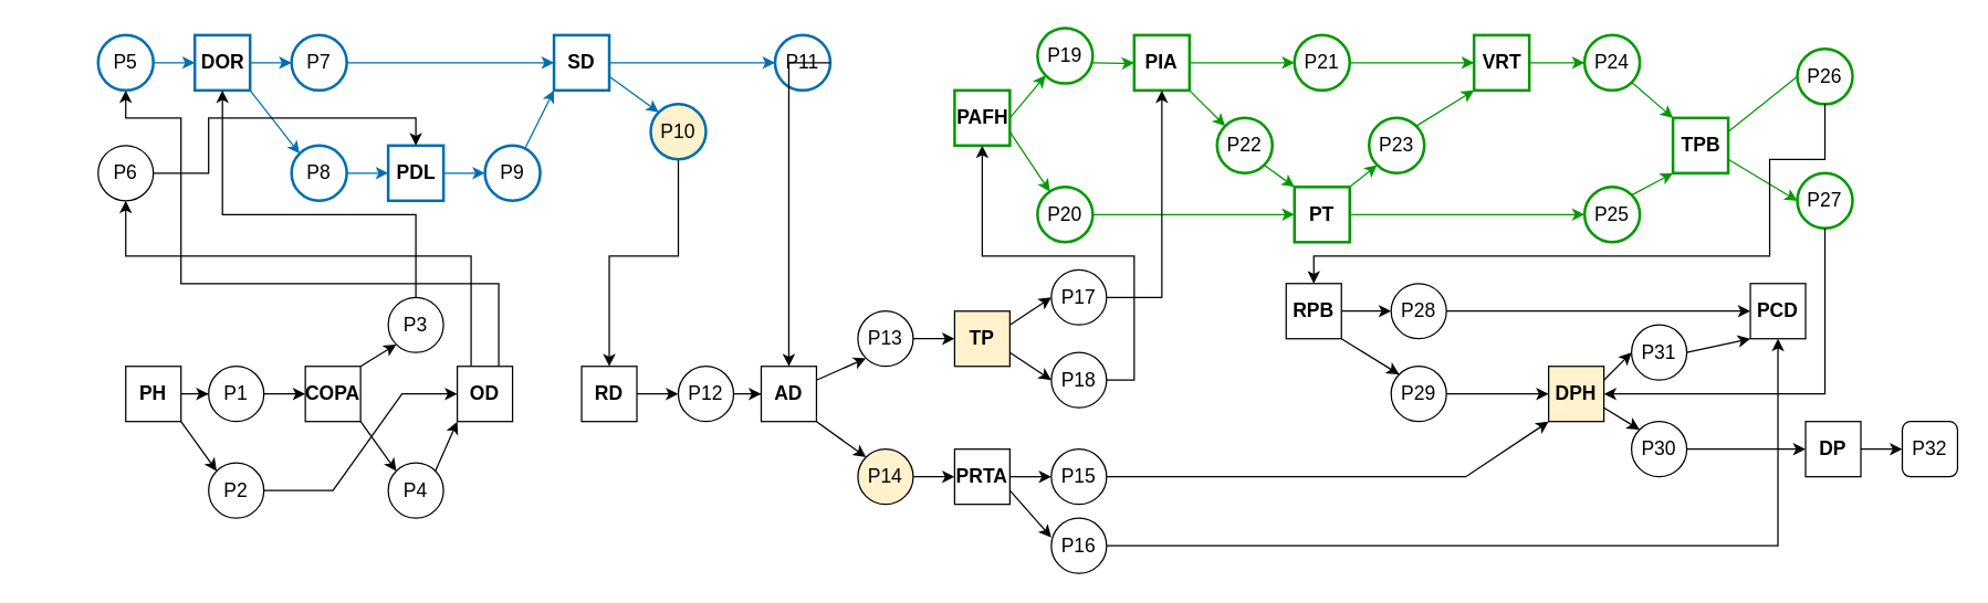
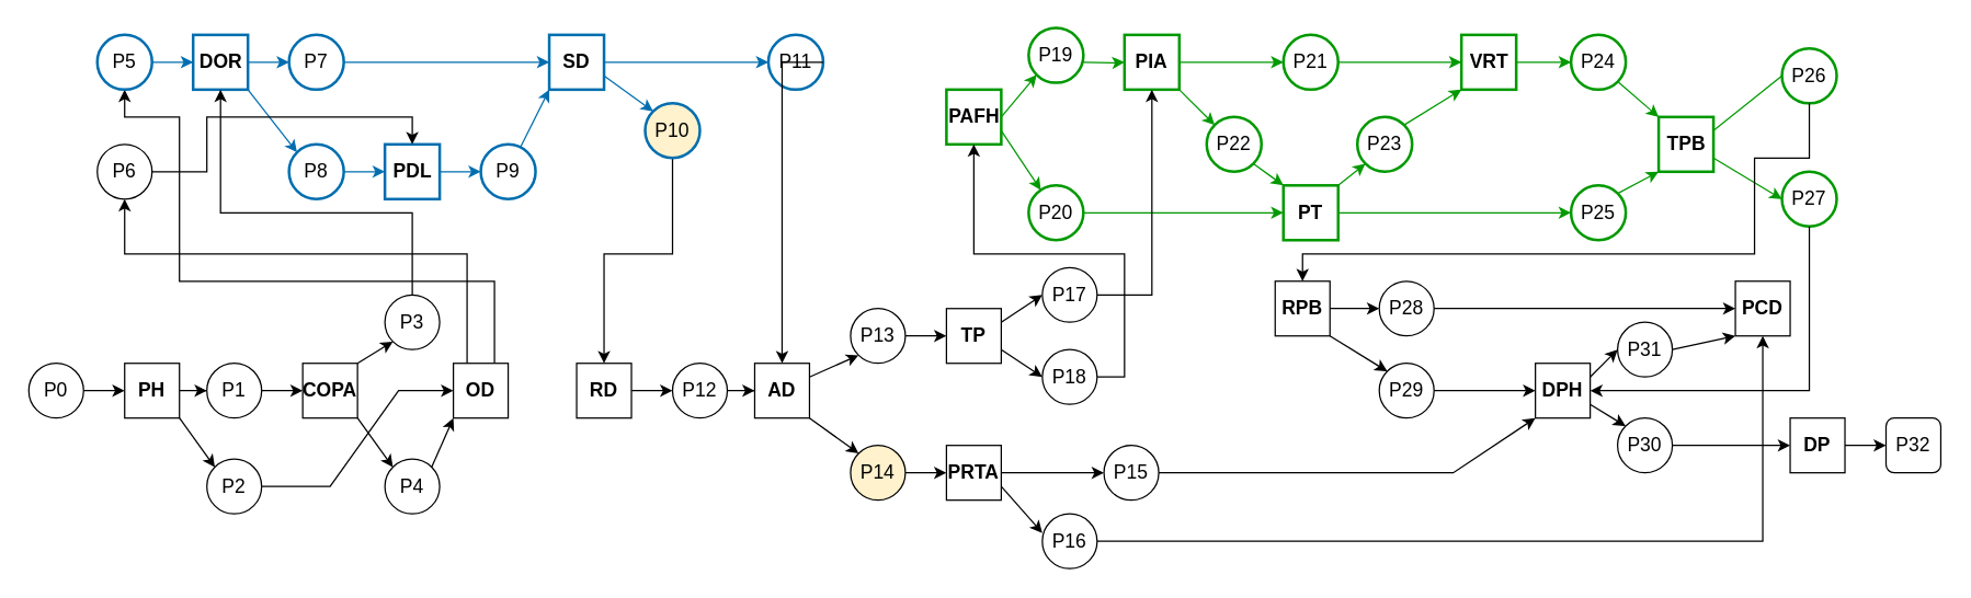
- <mxCell id="34" value="&lt;b style=&quot;font-size: 14px;&quot;&gt;TP&lt;/b&gt;" style="whiteSpace=wrap;html=1;aspect=fixed;labelPosition=center;verticalLabelPosition=middle;align=center;verticalAlign=middle;fontColor=#000000;fontSize=14;strokeWidth=1;fillColor=#fff2cc;" parent="1" vertex="1"><mxGeometry x="690" y="225" width="40" height="40" as="geometry" /></mxCell>
+ <mxCell id="34" value="&lt;b style=&quot;font-size: 14px;&quot;&gt;TP&lt;/b&gt;" style="whiteSpace=wrap;html=1;aspect=fixed;labelPosition=center;verticalLabelPosition=middle;align=center;verticalAlign=middle;fontColor=#000000;fontSize=14;strokeWidth=1;" parent="1" vertex="1"><mxGeometry x="690" y="225" width="40" height="40" as="geometry" /></mxCell>
+ <mxCell id="3" value="P0" style="ellipse;whiteSpace=wrap;html=1;aspect=fixed;labelPosition=center;verticalLabelPosition=middle;align=center;verticalAlign=middle;fontColor=#000000;fontSize=14;strokeWidth=1;" parent="1" vertex="1"><mxGeometry y="265" width="40" height="40" as="geometry" x="20" /></mxCell>
+ <mxCell id="2" value="" style="edgeStyle=orthogonalEdgeStyle;rounded=0;orthogonalLoop=1;jettySize=auto;html=1;labelPosition=center;verticalLabelPosition=middle;align=center;verticalAlign=middle;fontColor=#000000;fontSize=14;" parent="1" source="3" target="5" edge="1"><mxGeometry relative="1" as="geometry" /></mxCell>
- <mxCell id="42" value="&lt;b style=&quot;font-size: 14px;&quot;&gt;DPH&lt;br style=&quot;font-size: 14px;&quot;&gt;&lt;/b&gt;" style="whiteSpace=wrap;html=1;aspect=fixed;labelPosition=center;verticalLabelPosition=middle;align=center;verticalAlign=middle;fontColor=#000000;fontSize=14;strokeWidth=1;fillColor=#fff2cc;" parent="1" vertex="1"><mxGeometry x="1120" y="265" width="40" height="40" as="geometry" /></mxCell>
+ <mxCell id="42" value="&lt;b style=&quot;font-size: 14px;&quot;&gt;DPH&lt;br style=&quot;font-size: 14px;&quot;&gt;&lt;/b&gt;" style="whiteSpace=wrap;html=1;aspect=fixed;labelPosition=center;verticalLabelPosition=middle;align=center;verticalAlign=middle;fontColor=#000000;fontSize=14;strokeWidth=1;" parent="1" vertex="1"><mxGeometry x="1120" y="265" width="40" height="40" as="geometry" /></mxCell>
- <mxCell id="37" value="P15" style="ellipse;whiteSpace=wrap;html=1;aspect=fixed;labelPosition=center;verticalLabelPosition=middle;align=center;verticalAlign=middle;fontColor=#000000;fontSize=14;strokeWidth=1;" parent="1" vertex="1"><mxGeometry x="760" y="325" width="40" height="40" as="geometry" /></mxCell>
+ <mxCell id="37" value="P15" style="ellipse;whiteSpace=wrap;html=1;aspect=fixed;labelPosition=center;verticalLabelPosition=middle;align=center;verticalAlign=middle;fontColor=#000000;fontSize=14;strokeWidth=1;" parent="1" vertex="1"><mxGeometry x="805" y="325" width="40" height="40" as="geometry" /></mxCell>
